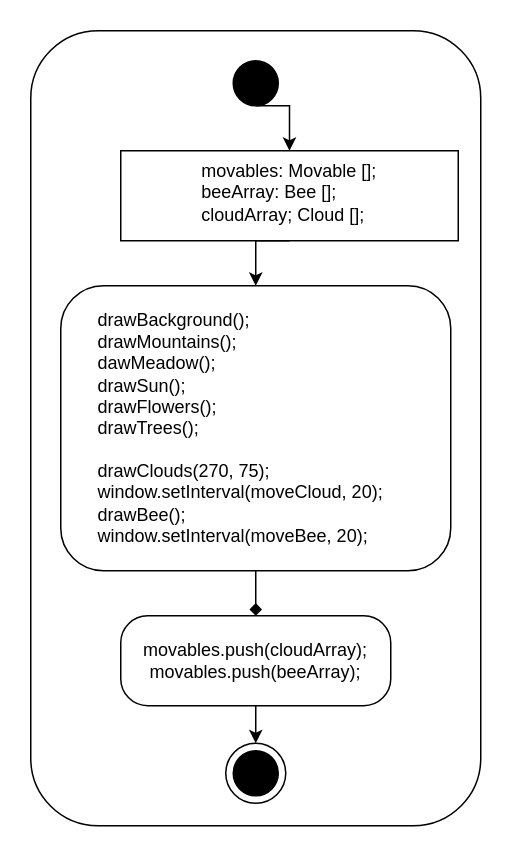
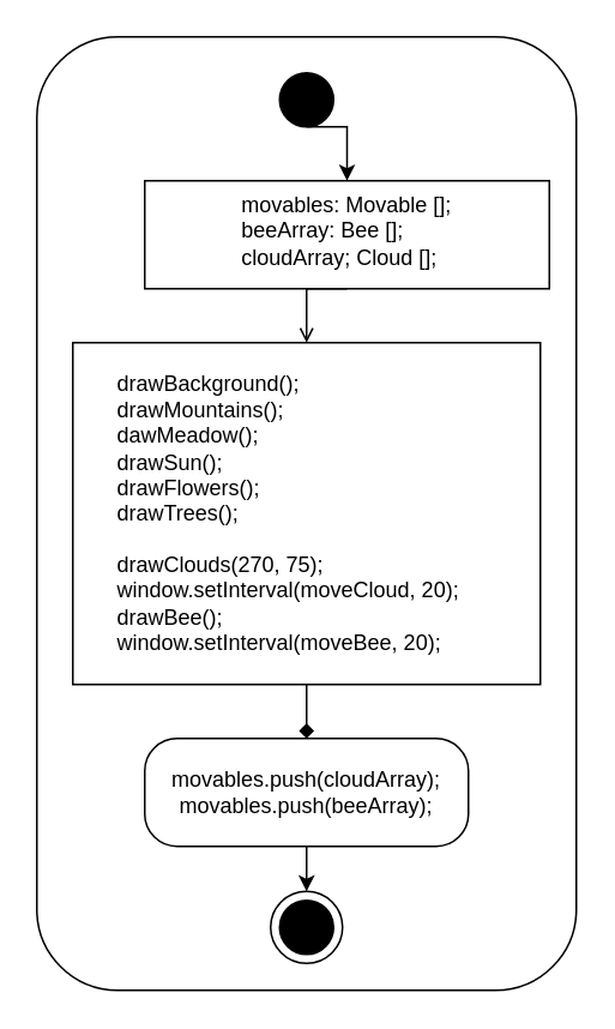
- <mxCell id="7" style="edgeStyle=orthogonalEdgeStyle;rounded=0;orthogonalLoop=1;jettySize=auto;html=1;exitX=0.5;exitY=1;exitDx=0;exitDy=0;entryX=0.5;entryY=0;entryDx=0;entryDy=0;" edge="1" parent="1" source="8" target="6"><mxGeometry relative="1" as="geometry" /></mxCell>
+ <mxCell id="7" style="edgeStyle=orthogonalEdgeStyle;rounded=0;orthogonalLoop=1;jettySize=auto;html=1;exitX=0.5;exitY=1;exitDx=0;exitDy=0;entryX=0.5;entryY=0;entryDx=0;entryDy=0;endArrow=open;" edge="1" parent="1" source="8" target="6"><mxGeometry relative="1" as="geometry" /></mxCell>
- <mxCell id="6" value="&lt;div style=&quot;text-align: left&quot;&gt;&lt;span&gt;drawBackground();&lt;/span&gt;&lt;/div&gt;&lt;div style=&quot;text-align: left&quot;&gt;&lt;span&gt;drawMountains();&lt;/span&gt;&lt;/div&gt;&lt;div style=&quot;text-align: left&quot;&gt;&lt;span&gt;dawMeadow();&lt;/span&gt;&lt;/div&gt;&lt;div style=&quot;text-align: left&quot;&gt;&lt;span&gt;drawSun();&lt;/span&gt;&lt;/div&gt;&lt;div style=&quot;text-align: left&quot;&gt;&lt;span&gt;drawFlowers();&lt;/span&gt;&lt;/div&gt;&lt;div style=&quot;text-align: left&quot;&gt;&lt;span&gt;drawTrees();&lt;/span&gt;&lt;/div&gt;&lt;div style=&quot;text-align: left&quot;&gt;&lt;span&gt;&lt;br&gt;&lt;/span&gt;&lt;/div&gt;&lt;div style=&quot;text-align: left&quot;&gt;&lt;span&gt;&lt;div&gt;drawClouds(270, 75);&amp;nbsp;&lt;span&gt;&amp;nbsp; &amp;nbsp; &amp;nbsp; &amp;nbsp; window.setInterval(moveCloud, 20);&lt;/span&gt;&lt;/div&gt;&lt;div&gt;&lt;span&gt;drawBee();&lt;/span&gt;&lt;/div&gt;&lt;div&gt;window.setInterval(moveBee, 20);&lt;/div&gt;&lt;/span&gt;&lt;/div&gt;" style="rounded=1;whiteSpace=wrap;html=1;fillColor=none;spacingLeft=24;" vertex="1" parent="1"><mxGeometry x="40" y="190" width="260" height="190" as="geometry" /></mxCell>
+ <mxCell id="6" value="&lt;div style=&quot;text-align: left&quot;&gt;&lt;span&gt;drawBackground();&lt;/span&gt;&lt;/div&gt;&lt;div style=&quot;text-align: left&quot;&gt;&lt;span&gt;drawMountains();&lt;/span&gt;&lt;/div&gt;&lt;div style=&quot;text-align: left&quot;&gt;&lt;span&gt;dawMeadow();&lt;/span&gt;&lt;/div&gt;&lt;div style=&quot;text-align: left&quot;&gt;&lt;span&gt;drawSun();&lt;/span&gt;&lt;/div&gt;&lt;div style=&quot;text-align: left&quot;&gt;&lt;span&gt;drawFlowers();&lt;/span&gt;&lt;/div&gt;&lt;div style=&quot;text-align: left&quot;&gt;&lt;span&gt;drawTrees();&lt;/span&gt;&lt;/div&gt;&lt;div style=&quot;text-align: left&quot;&gt;&lt;span&gt;&lt;br&gt;&lt;/span&gt;&lt;/div&gt;&lt;div style=&quot;text-align: left&quot;&gt;&lt;span&gt;&lt;div&gt;drawClouds(270, 75);&amp;nbsp;&lt;span&gt;&amp;nbsp; &amp;nbsp; &amp;nbsp; &amp;nbsp; window.setInterval(moveCloud, 20);&lt;/span&gt;&lt;/div&gt;&lt;div&gt;&lt;span&gt;drawBee();&lt;/span&gt;&lt;/div&gt;&lt;div&gt;window.setInterval(moveBee, 20);&lt;/div&gt;&lt;/span&gt;&lt;/div&gt;" style="whiteSpace=wrap;html=1;fillColor=none;spacingLeft=24;rounded=0;" vertex="1" parent="1"><mxGeometry x="40" y="190" width="260" height="190" as="geometry" /></mxCell>
